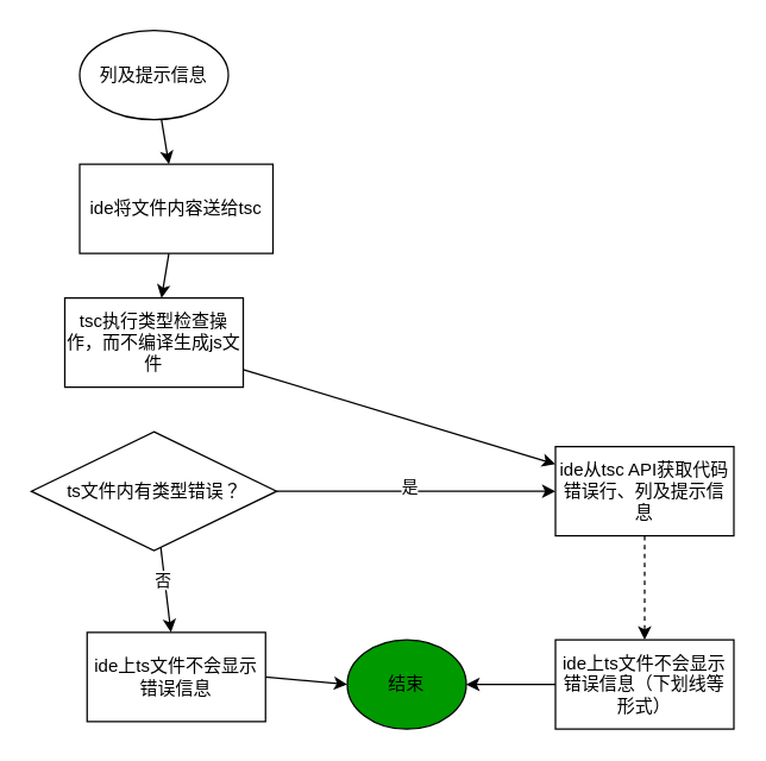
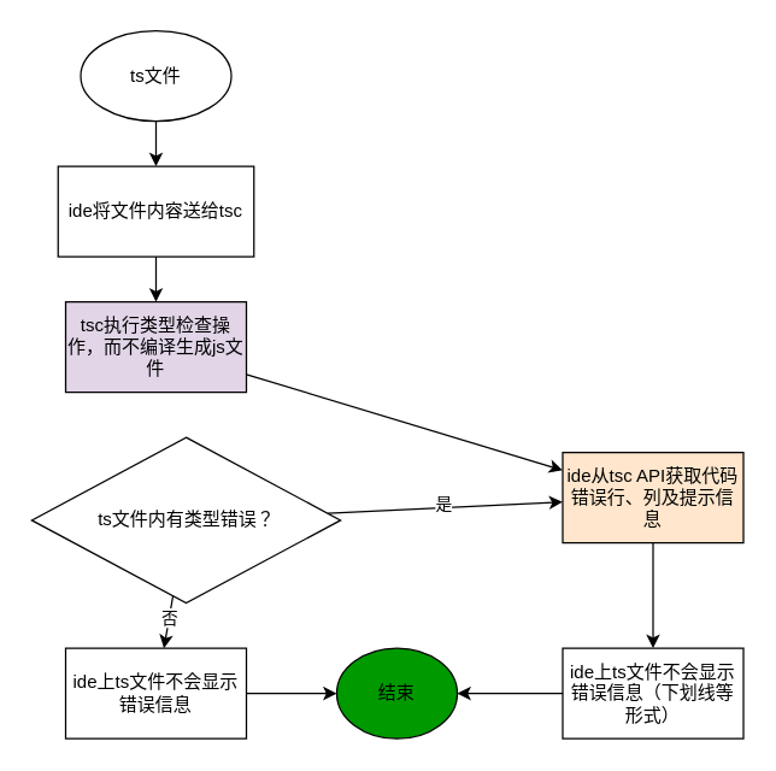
- <mxCell id="3" value="列及提示信息" style="ellipse;whiteSpace=wrap;html=1;" vertex="1" parent="1"><mxGeometry x="53" y="20" width="100" height="60" as="geometry" /></mxCell>
+ <mxCell id="3" value="ts文件" style="ellipse;whiteSpace=wrap;html=1;" vertex="1" parent="1"><mxGeometry x="53" y="20" width="100" height="60" as="geometry" /></mxCell>
- <mxCell id="5" value="ide将文件内容送给tsc" style="whiteSpace=wrap;html=1;" vertex="1" parent="1"><mxGeometry x="53" y="110" width="130" height="60" as="geometry" /></mxCell>
+ <mxCell id="5" value="ide将文件内容送给tsc" style="whiteSpace=wrap;html=1;" vertex="1" parent="1"><mxGeometry x="38" y="110" width="130" height="60" as="geometry" /></mxCell>
- <mxCell id="7" value="tsc执行类型检查操作，而不编译生成js文件" style="whiteSpace=wrap;html=1;" vertex="1" parent="1"><mxGeometry x="43" y="200" width="120" height="60" as="geometry" /></mxCell>
+ <mxCell id="7" value="tsc执行类型检查操作，而不编译生成js文件" style="whiteSpace=wrap;html=1;fillColor=#e1d5e7;" vertex="1" parent="1"><mxGeometry x="43" y="200" width="120" height="60" as="geometry" /></mxCell>
- <mxCell id="12" value="ts文件内有类型错误？" style="rhombus;whiteSpace=wrap;html=1;" vertex="1" parent="1"><mxGeometry x="20.5" y="290" width="165" height="80" as="geometry" /></mxCell>
+ <mxCell id="12" value="ts文件内有类型错误？" style="rhombus;whiteSpace=wrap;html=1;" vertex="1" parent="1"><mxGeometry x="20.5" y="290" width="205" height="110" as="geometry" /></mxCell>
- <mxCell id="14" value="ide从tsc API获取代码错误行、列及提示信息" style="whiteSpace=wrap;html=1;" vertex="1" parent="1"><mxGeometry x="373" y="300" width="120" height="60" as="geometry" /></mxCell>
+ <mxCell id="14" value="ide从tsc API获取代码错误行、列及提示信息" style="whiteSpace=wrap;html=1;fillColor=#ffe6cc;" vertex="1" parent="1"><mxGeometry x="373" y="300" width="120" height="60" as="geometry" /></mxCell>
- <mxCell id="13" value="" style="edgeStyle=none;html=1;dashed=1;" edge="1" parent="1" source="14" target="16"><mxGeometry relative="1" as="geometry" /></mxCell>
+ <mxCell id="13" value="" style="edgeStyle=none;html=1;" edge="1" parent="1" source="14" target="16"><mxGeometry relative="1" as="geometry" /></mxCell>
- <mxCell id="18" value="ide上ts文件不会显示错误信息" style="whiteSpace=wrap;html=1;" vertex="1" parent="1"><mxGeometry x="58" y="425" width="120" height="60" as="geometry" /></mxCell>
+ <mxCell id="18" value="ide上ts文件不会显示错误信息" style="whiteSpace=wrap;html=1;" vertex="1" parent="1"><mxGeometry x="43" y="430" width="120" height="60" as="geometry" /></mxCell>
- <mxCell id="19" value="结束" style="ellipse;whiteSpace=wrap;html=1;fillColor=#009900;" vertex="1" parent="1"><mxGeometry x="233" y="430" width="80" height="60" as="geometry" /></mxCell>
+ <mxCell id="19" value="结束" style="ellipse;whiteSpace=wrap;html=1;fillColor=#009900;" vertex="1" parent="1"><mxGeometry x="223" y="430" width="80" height="60" as="geometry" /></mxCell>
